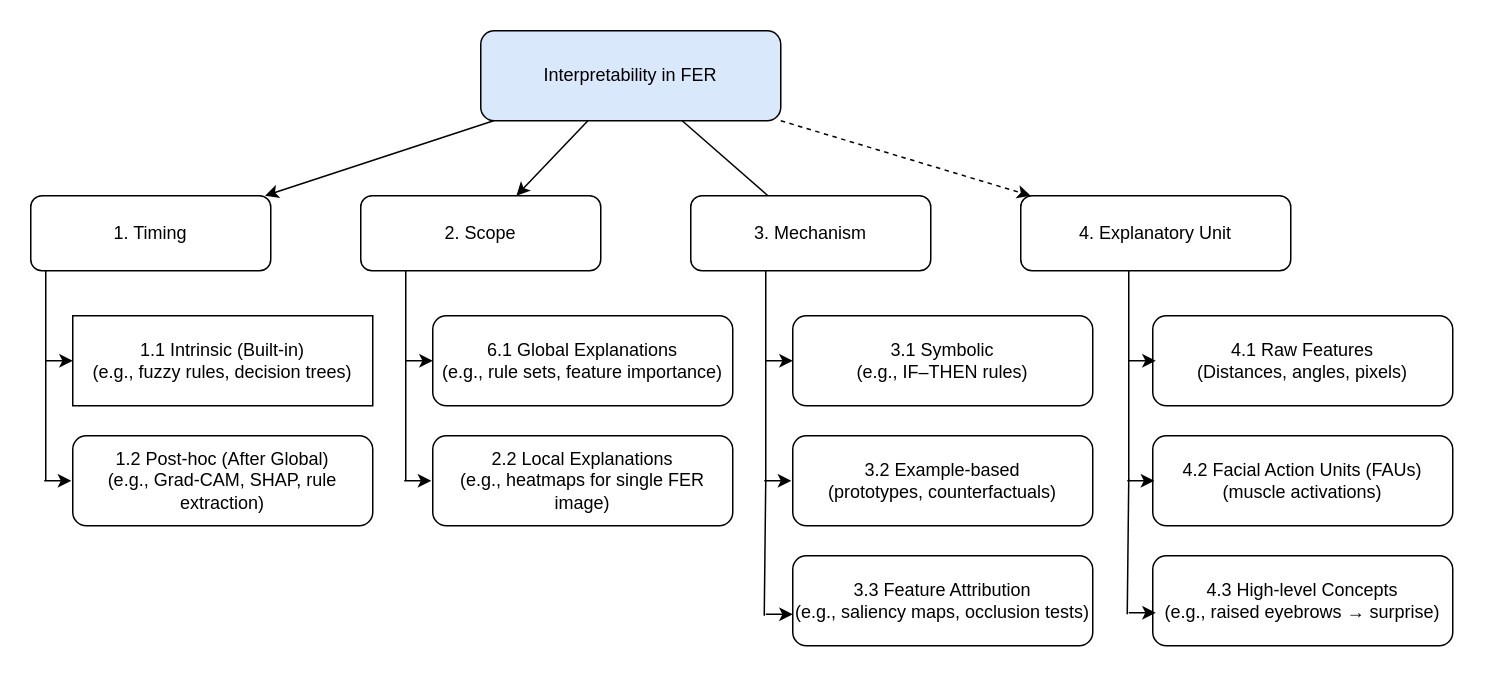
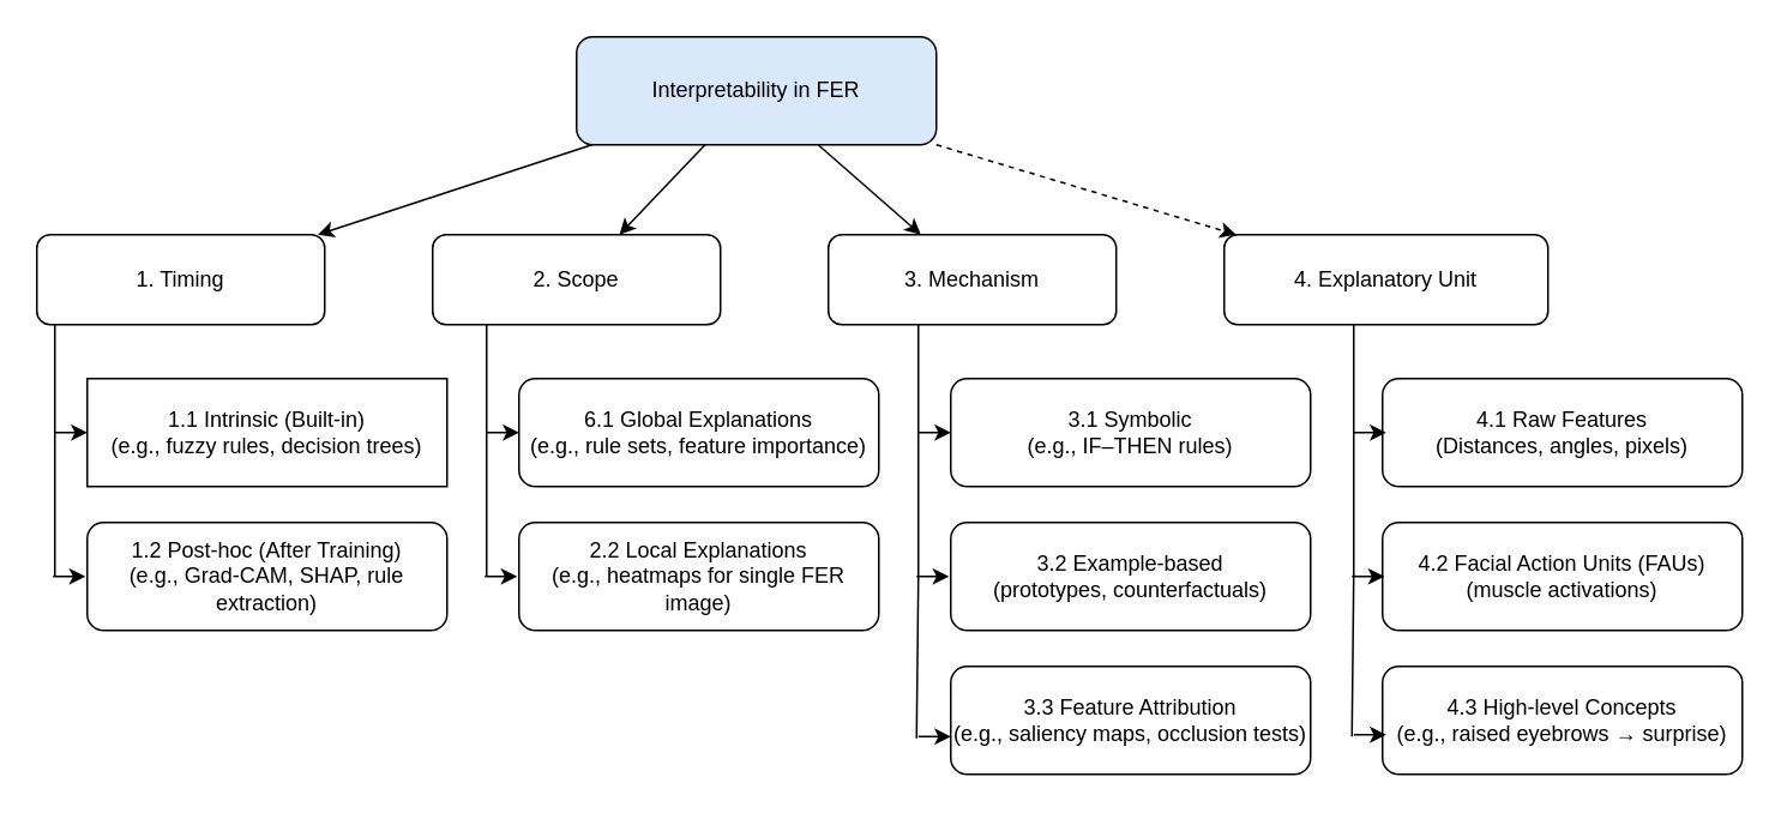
- <mxCell id="19" parent="1" source="2" target="5" edge="1" style="endArrow=none;"><mxGeometry relative="1" as="geometry" /></mxCell>
+ <mxCell id="19" parent="1" source="2" target="5" edge="1"><mxGeometry relative="1" as="geometry" /></mxCell>
- <mxCell id="8" value="1.2 Post-hoc (After Global)&#10;(e.g., Grad-CAM, SHAP, rule extraction)" style="rounded=1;whiteSpace=wrap;html=1;" parent="1" vertex="1"><mxGeometry x="48" y="290" width="200" height="60" as="geometry" /></mxCell>
+ <mxCell id="8" value="1.2 Post-hoc (After Training)&#10;(e.g., Grad-CAM, SHAP, rule extraction)" style="rounded=1;whiteSpace=wrap;html=1;" parent="1" vertex="1"><mxGeometry x="48" y="290" width="200" height="60" as="geometry" /></mxCell>
